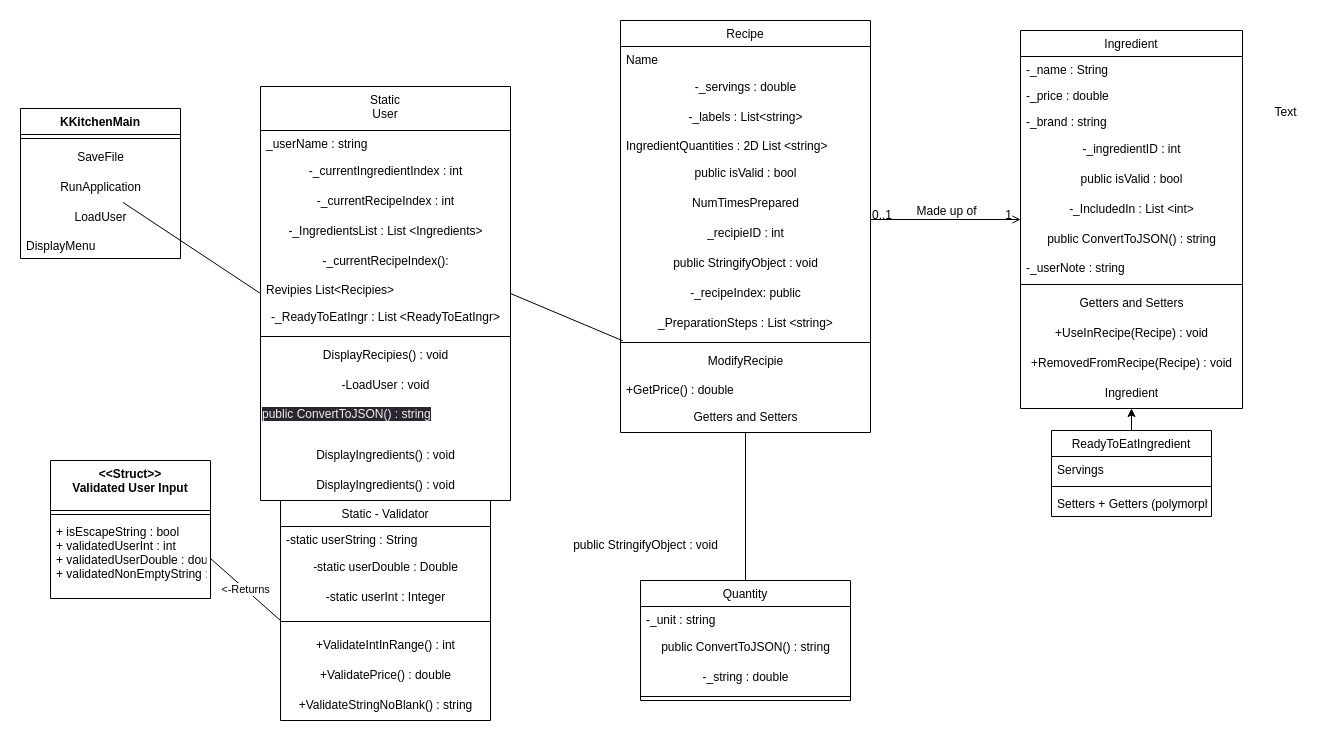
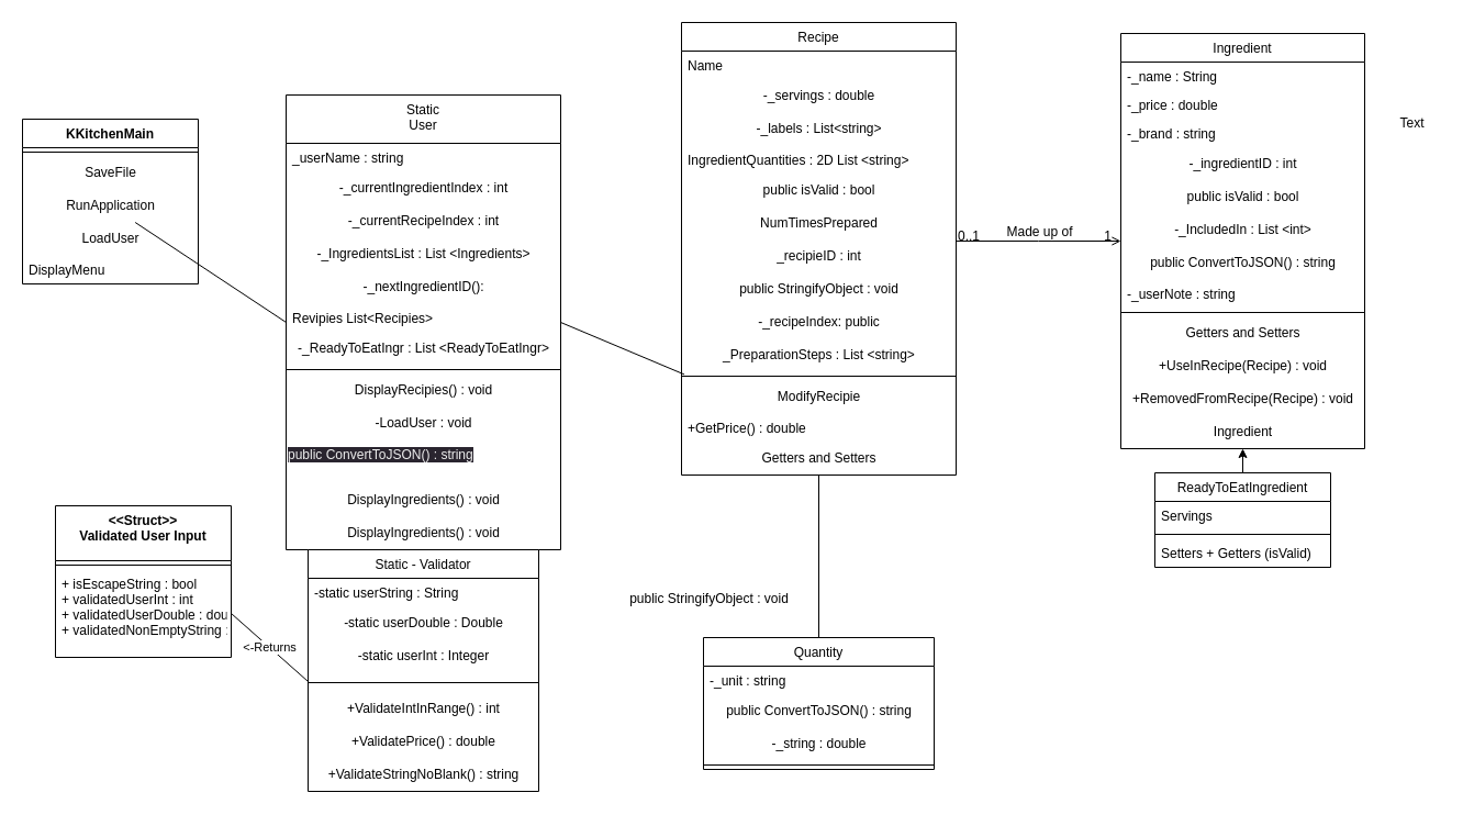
- <mxCell id="40" value="-_currentRecipeIndex():" style="text;html=1;align=center;verticalAlign=middle;resizable=0;points=[];autosize=1;strokeColor=none;fillColor=none;" vertex="1" parent="35"><mxGeometry y="160" width="250" height="30" as="geometry" /></mxCell>
+ <mxCell id="40" value="-_nextIngredientID():" style="text;html=1;align=center;verticalAlign=middle;resizable=0;points=[];autosize=1;strokeColor=none;fillColor=none;" vertex="1" parent="35"><mxGeometry y="160" width="250" height="30" as="geometry" /></mxCell>
- <mxCell id="60" value="Setters + Getters (polymorph)" style="text;strokeColor=none;fillColor=none;align=left;verticalAlign=top;spacingLeft=4;spacingRight=4;overflow=hidden;rotatable=0;points=[[0,0.5],[1,0.5]];portConstraint=eastwest;" parent="57" vertex="1"><mxGeometry y="60" width="160" height="26" as="geometry" /></mxCell>
+ <mxCell id="60" value="Setters + Getters (isValid)" style="text;strokeColor=none;fillColor=none;align=left;verticalAlign=top;spacingLeft=4;spacingRight=4;overflow=hidden;rotatable=0;points=[[0,0.5],[1,0.5]];portConstraint=eastwest;" parent="57" vertex="1"><mxGeometry y="60" width="160" height="26" as="geometry" /></mxCell>
